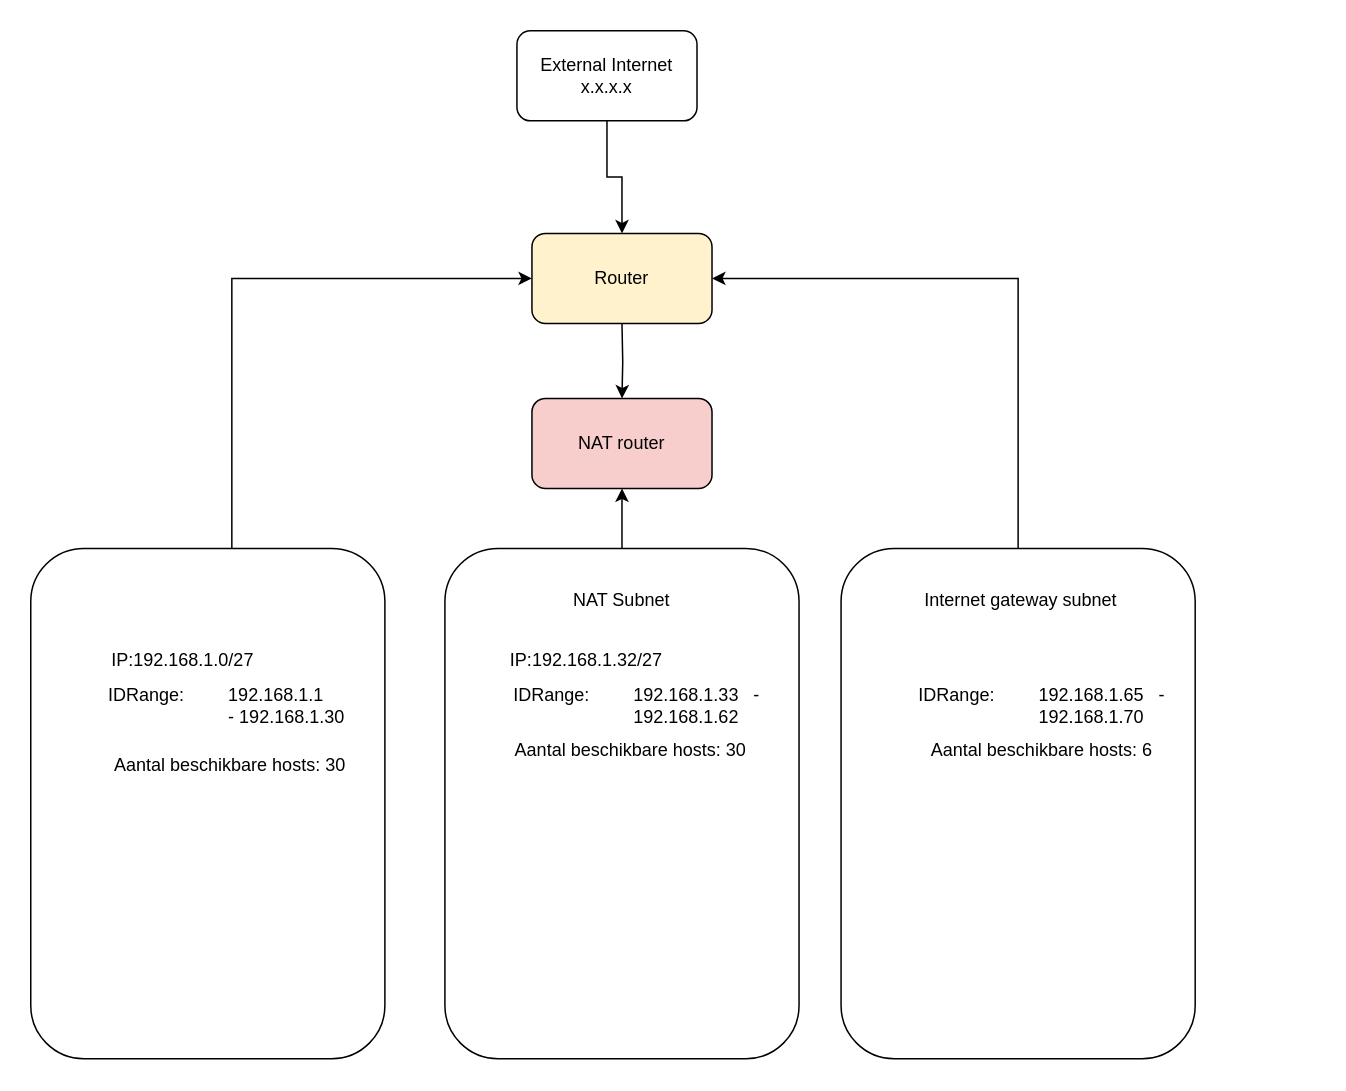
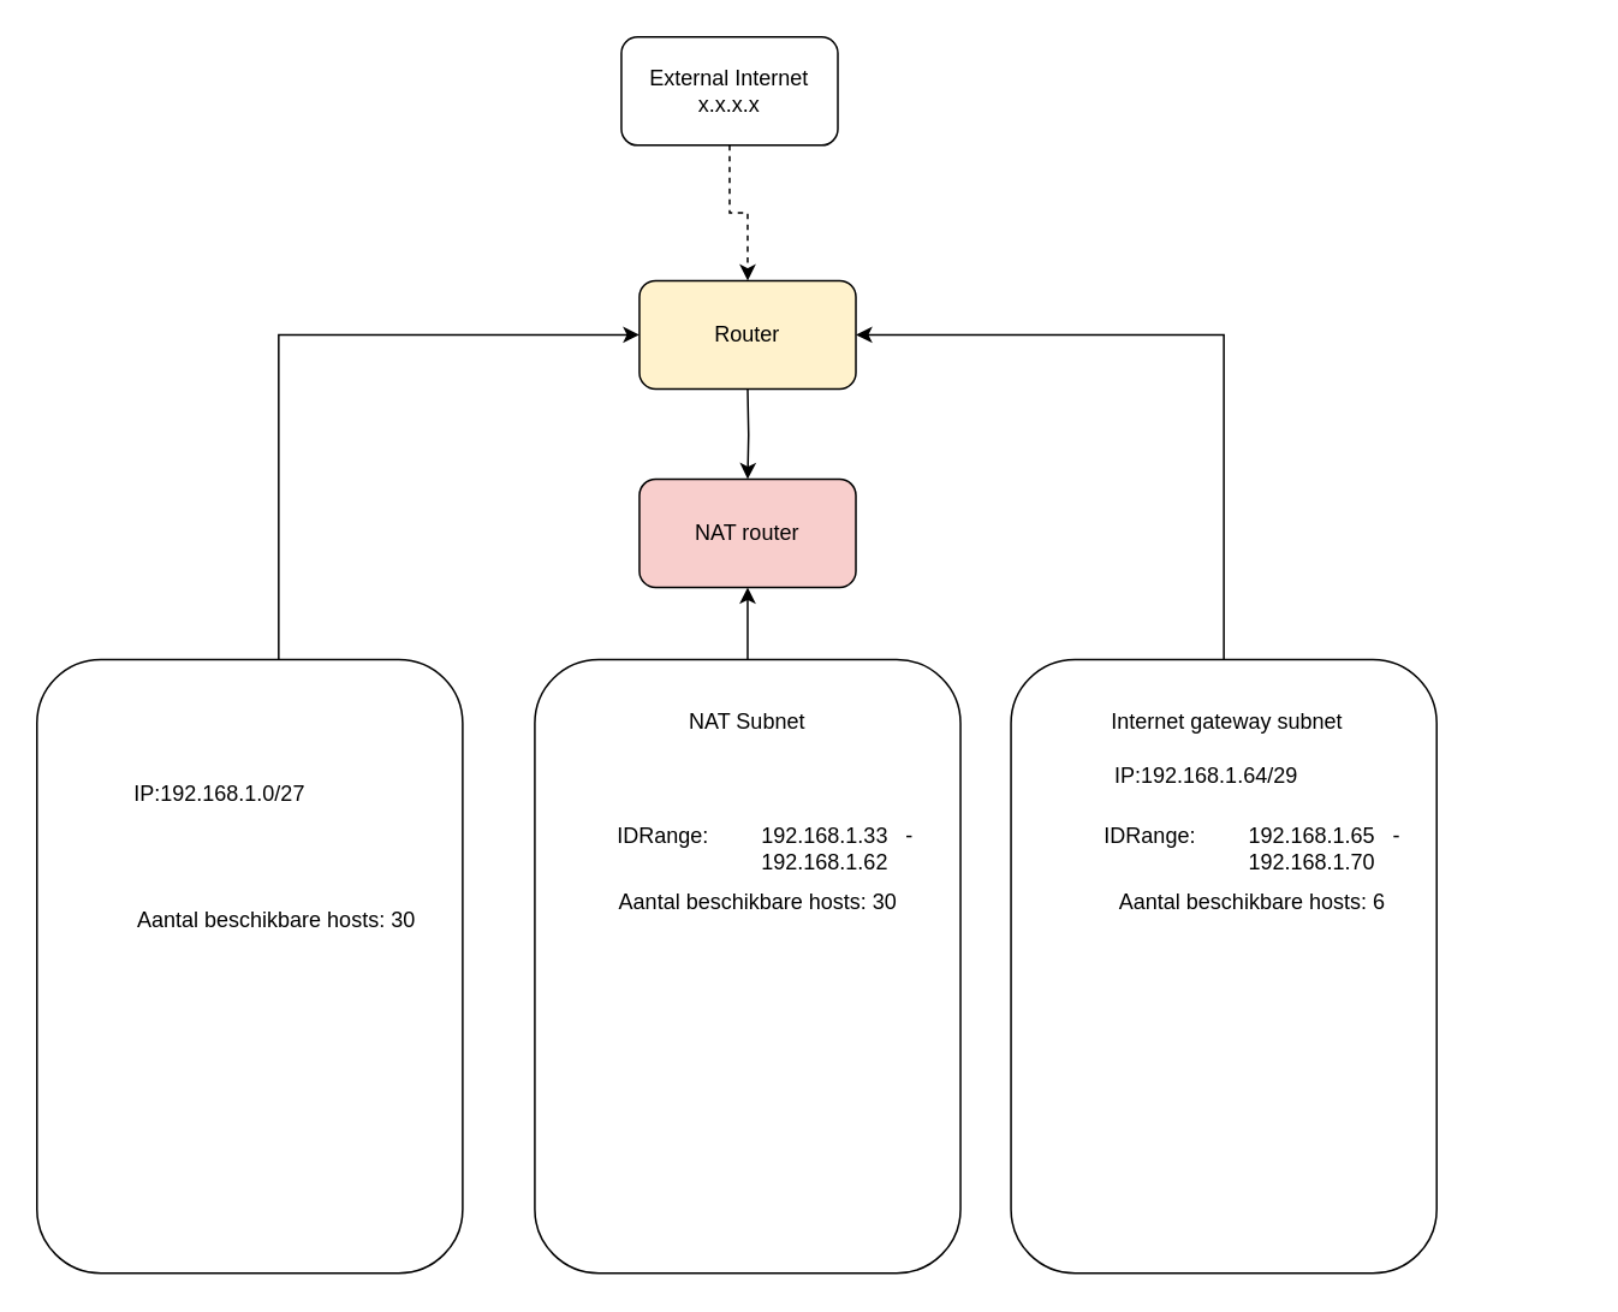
- <mxCell id="2" value="" style="edgeStyle=orthogonalEdgeStyle;rounded=0;orthogonalLoop=1;jettySize=auto;html=1;" edge="1" parent="1" source="3" target="22"><mxGeometry relative="1" as="geometry" /></mxCell>
+ <mxCell id="2" value="" style="edgeStyle=orthogonalEdgeStyle;rounded=0;orthogonalLoop=1;jettySize=auto;html=1;dashed=1;" edge="1" parent="1" source="3" target="22"><mxGeometry relative="1" as="geometry" /></mxCell>
+ <mxCell id="15" value="IP:192.168.1.64/29" style="text;html=1;strokeColor=none;fillColor=none;align=center;verticalAlign=middle;whiteSpace=wrap;rounded=0;" vertex="1" parent="1"><mxGeometry x="610" y="415" width="117" height="30" as="geometry" /></mxCell>
- <mxCell id="14" value="IP:192.168.1.32/27" style="text;html=1;strokeColor=none;fillColor=none;align=center;verticalAlign=middle;whiteSpace=wrap;rounded=0;" vertex="1" parent="1"><mxGeometry x="331.5" y="425" width="117" height="30" as="geometry" /></mxCell>
- <mxCell id="17" value="IDRange: &lt;span style=&quot;white-space: pre;&quot;&gt;&#09;&lt;/span&gt;192.168.1.1 &lt;span style=&quot;white-space: pre;&quot;&gt;&#09;&lt;/span&gt;&lt;span style=&quot;white-space: pre;&quot;&gt;&#09;&lt;span style=&quot;white-space: pre;&quot;&gt;&#09;&lt;/span&gt;&lt;/span&gt;- 192.168.1.30" style="text;html=1;strokeColor=none;fillColor=none;align=left;verticalAlign=middle;whiteSpace=wrap;rounded=0;" vertex="1" parent="1"><mxGeometry x="70" y="455" width="167" height="30" as="geometry" /></mxCell>
